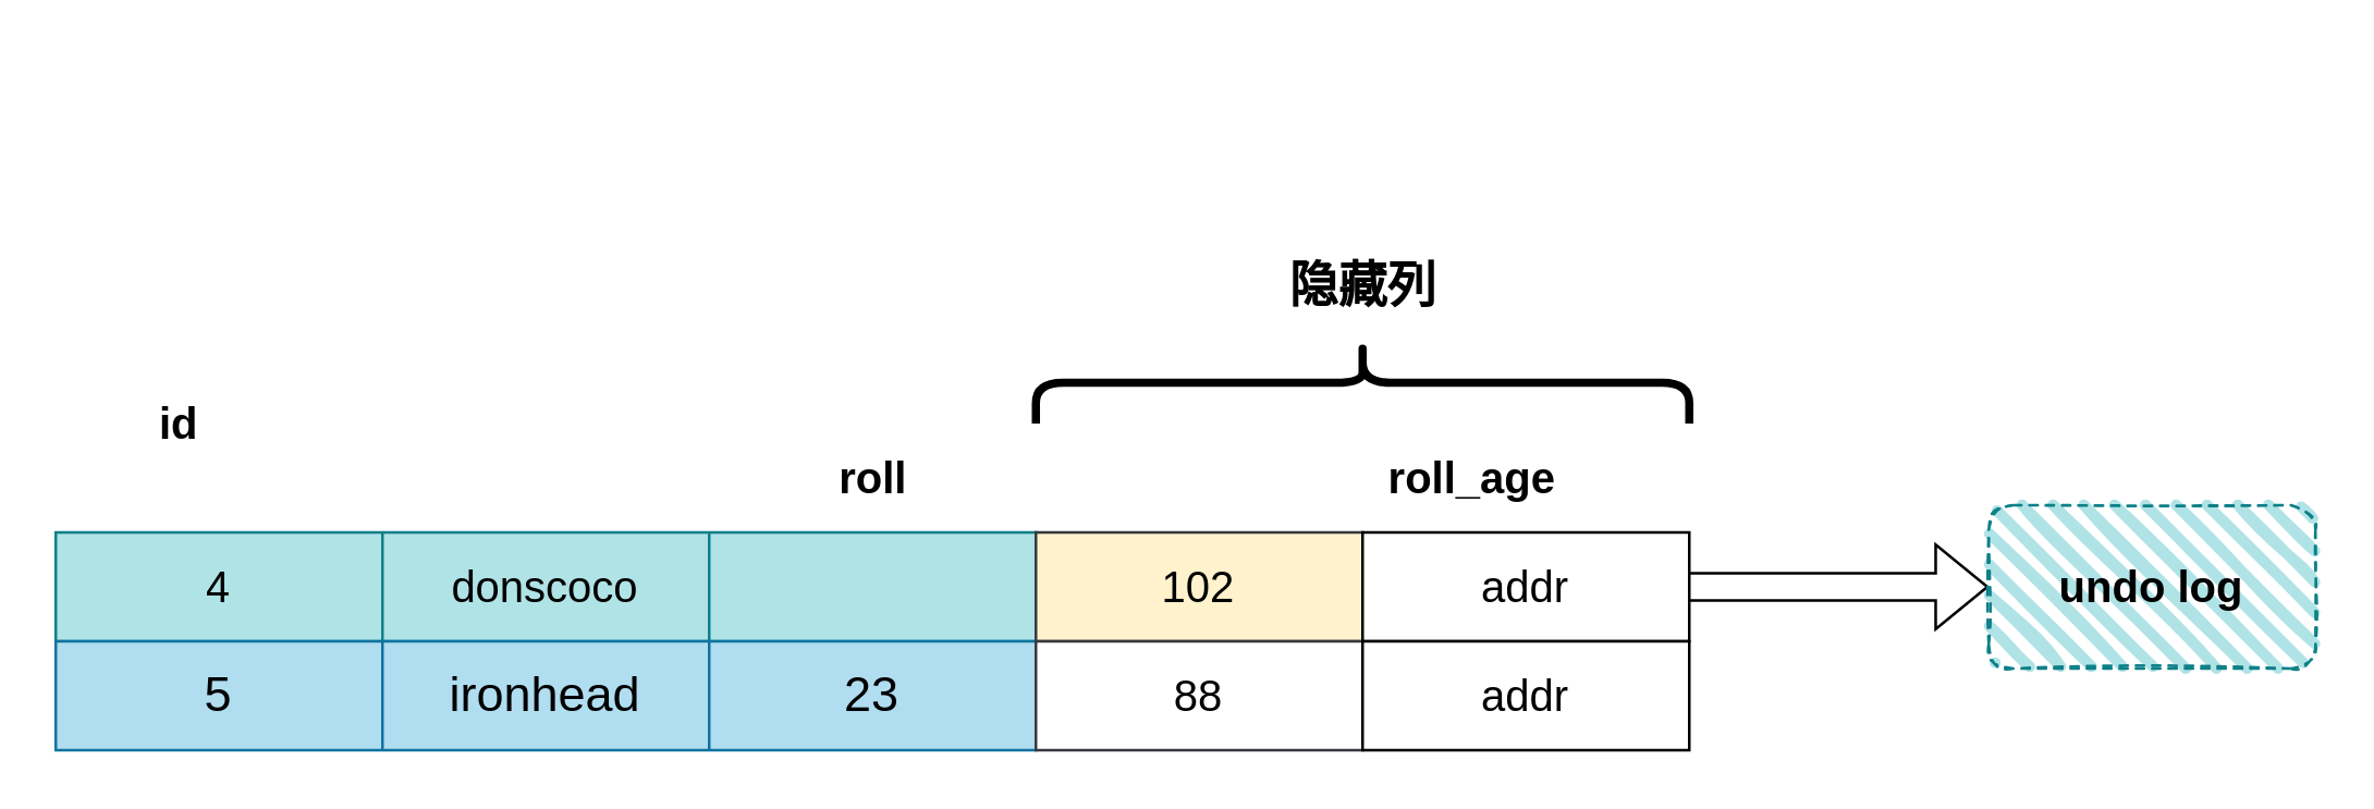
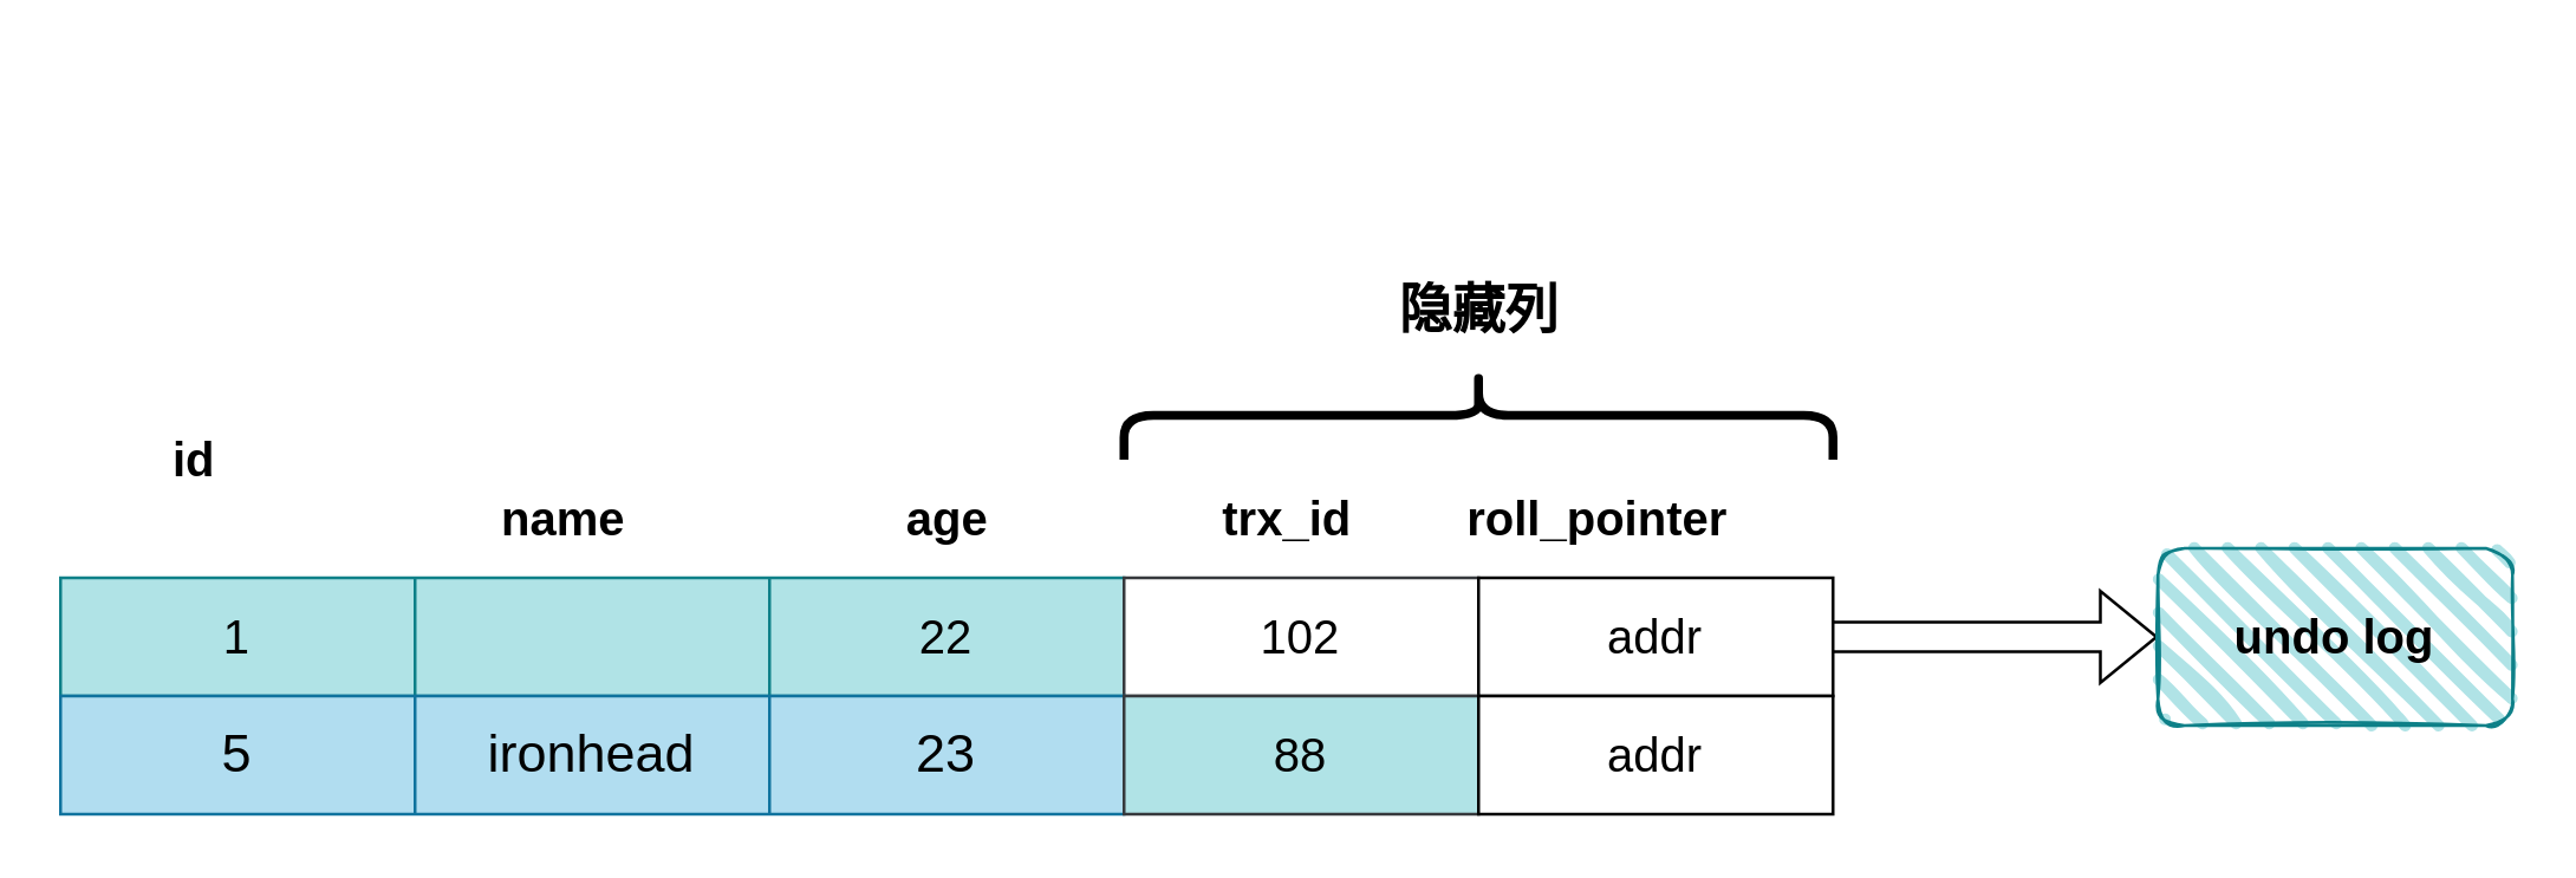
+ <mxCell id="13" value="name" style="text;html=1;align=center;verticalAlign=middle;resizable=0;points=[];autosize=1;strokeColor=none;fillColor=none;strokeWidth=1;fontSize=16;fontStyle=1" vertex="1" parent="1"><mxGeometry x="155" y="160" width="70" height="30" as="geometry" /></mxCell>
- <mxCell id="14" value="roll" style="text;html=1;align=center;verticalAlign=middle;resizable=0;points=[];autosize=1;strokeColor=none;fillColor=none;strokeWidth=1;fontSize=16;fontStyle=1" vertex="1" parent="1"><mxGeometry x="295" y="160" width="50" height="30" as="geometry" /></mxCell>
+ <mxCell id="14" value="age" style="text;html=1;align=center;verticalAlign=middle;resizable=0;points=[];autosize=1;strokeColor=none;fillColor=none;strokeWidth=1;fontSize=16;fontStyle=1" vertex="1" parent="1"><mxGeometry x="295" y="160" width="50" height="30" as="geometry" /></mxCell>
+ <mxCell id="15" value="trx_id" style="text;html=1;align=center;verticalAlign=middle;resizable=0;points=[];autosize=1;strokeColor=none;fillColor=none;strokeWidth=1;fontSize=16;fontStyle=1" vertex="1" parent="1"><mxGeometry x="400" y="160" width="70" height="30" as="geometry" /></mxCell>
- <mxCell id="16" value="roll_age" style="text;html=1;align=center;verticalAlign=middle;resizable=0;points=[];autosize=1;strokeColor=none;fillColor=none;strokeWidth=1;fontSize=16;fontStyle=1" vertex="1" parent="1"><mxGeometry x="485" y="160" width="110" height="30" as="geometry" /></mxCell>
+ <mxCell id="16" value="roll_pointer" style="text;html=1;align=center;verticalAlign=middle;resizable=0;points=[];autosize=1;strokeColor=none;fillColor=none;strokeWidth=1;fontSize=16;fontStyle=1" vertex="1" parent="1"><mxGeometry x="485" y="160" width="110" height="30" as="geometry" /></mxCell>
- <mxCell id="5" value="4" style="shape=partialRectangle;html=1;whiteSpace=wrap;connectable=0;fillColor=none;top=0;left=0;bottom=0;right=0;overflow=hidden;strokeWidth=1;fontSize=16;fontStyle=0" vertex="1" parent="4"><mxGeometry width="120" height="40" as="geometry"><mxRectangle width="120" height="40" as="alternateBounds" /></mxGeometry></mxCell>
+ <mxCell id="5" value="1" style="shape=partialRectangle;html=1;whiteSpace=wrap;connectable=0;fillColor=none;top=0;left=0;bottom=0;right=0;overflow=hidden;strokeWidth=1;fontSize=16;fontStyle=0" vertex="1" parent="4"><mxGeometry width="120" height="40" as="geometry"><mxRectangle width="120" height="40" as="alternateBounds" /></mxGeometry></mxCell>
- <mxCell id="8" value="donscoco" style="shape=partialRectangle;html=1;whiteSpace=wrap;connectable=0;fillColor=none;top=0;left=0;bottom=0;right=0;overflow=hidden;strokeWidth=1;fontSize=16;fontStyle=0" vertex="1" parent="1"><mxGeometry x="140" y="195" width="120" height="40" as="geometry"><mxRectangle width="120" height="40" as="alternateBounds" /></mxGeometry></mxCell>
+ <mxCell id="9" value="22" style="shape=partialRectangle;html=1;whiteSpace=wrap;connectable=0;fillColor=none;top=0;left=0;bottom=0;right=0;overflow=hidden;strokeWidth=1;fontSize=16;fontStyle=0" vertex="1" parent="1"><mxGeometry x="260" y="195" width="120" height="40" as="geometry"><mxRectangle width="120" height="40" as="alternateBounds" /></mxGeometry></mxCell>
- <mxCell id="10" value="102" style="rounded=0;whiteSpace=wrap;html=1;strokeWidth=1;fontSize=16;fontStyle=0;fillColor=#fff2cc;strokeColor=#36393d;" vertex="1" parent="1"><mxGeometry x="380" y="195" width="120" height="40" as="geometry" /></mxCell>
+ <mxCell id="10" value="102" style="rounded=0;whiteSpace=wrap;html=1;strokeWidth=1;fontSize=16;fontStyle=0;fillColor=#FFFFFF;strokeColor=#36393d;" vertex="1" parent="1"><mxGeometry x="380" y="195" width="120" height="40" as="geometry" /></mxCell>
- <mxCell id="17" value="undo log" style="rounded=1;whiteSpace=wrap;html=1;strokeWidth=1;fillWeight=4;hachureGap=8;hachureAngle=45;fillColor=#b0e3e6;sketch=1;strokeColor=#0e8088;fontSize=16;fontStyle=1;dashed=1;" vertex="1" parent="1"><mxGeometry x="730" y="185" width="120" height="60" as="geometry" /></mxCell>
+ <mxCell id="17" value="undo log" style="rounded=1;whiteSpace=wrap;html=1;strokeWidth=1;fillWeight=4;hachureGap=8;hachureAngle=45;fillColor=#b0e3e6;sketch=1;strokeColor=#0e8088;fontSize=16;fontStyle=1" vertex="1" parent="1"><mxGeometry x="730" y="185" width="120" height="60" as="geometry" /></mxCell>
- <mxCell id="25" value="88" style="rounded=0;whiteSpace=wrap;html=1;strokeWidth=1;fontSize=16;fontStyle=0;fillColor=#FFFFFF;strokeColor=#36393d;" vertex="1" parent="1"><mxGeometry x="380" y="235" width="120" height="40" as="geometry" /></mxCell>
+ <mxCell id="25" value="88" style="rounded=0;whiteSpace=wrap;html=1;strokeWidth=1;fontSize=16;fontStyle=0;fillColor=#b0e3e6;strokeColor=#36393d;" vertex="1" parent="1"><mxGeometry x="380" y="235" width="120" height="40" as="geometry" /></mxCell>
